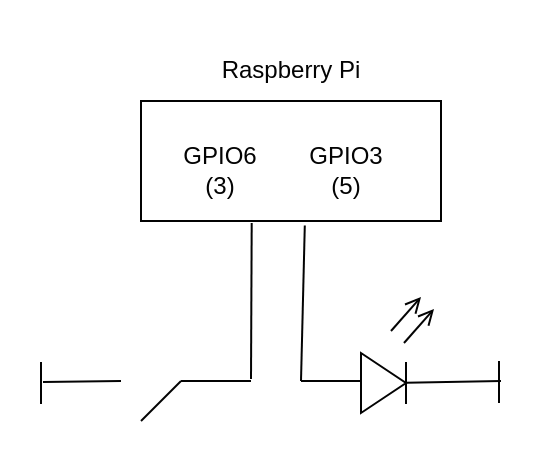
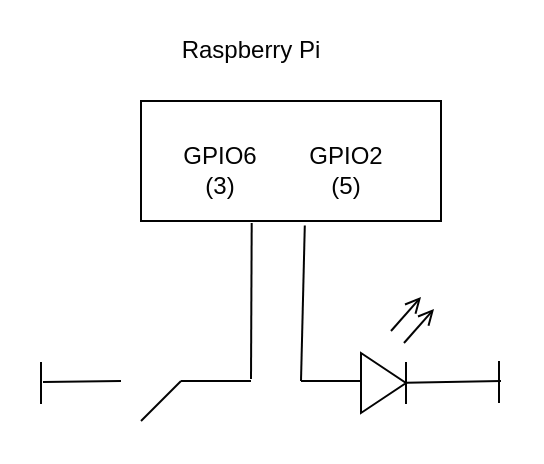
- <mxCell id="18" value="&lt;font color=&quot;#030303&quot;&gt;Raspberry Pi&lt;/font&gt;" style="text;html=1;align=center;verticalAlign=middle;resizable=0;points=[];autosize=1;strokeColor=none;fillColor=none;" vertex="1" parent="1"><mxGeometry x="100" y="20" width="90" height="30" as="geometry" /></mxCell>
+ <mxCell id="18" value="&lt;font color=&quot;#030303&quot;&gt;Raspberry Pi&lt;/font&gt;" style="text;html=1;align=center;verticalAlign=middle;resizable=0;points=[];autosize=1;strokeColor=none;fillColor=none;" vertex="1" parent="1"><mxGeometry x="80" y="10" width="90" height="30" as="geometry" /></mxCell>
- <mxCell id="17" value="&lt;font color=&quot;#030303&quot;&gt;GPIO3&lt;br&gt;(5)&lt;/font&gt;" style="text;html=1;strokeColor=none;fillColor=none;align=center;verticalAlign=middle;whiteSpace=wrap;rounded=0;" vertex="1" parent="1"><mxGeometry x="142.5" y="70" width="60" height="30" as="geometry" /></mxCell>
+ <mxCell id="17" value="&lt;font color=&quot;#030303&quot;&gt;GPIO2&lt;br&gt;(5)&lt;/font&gt;" style="text;html=1;strokeColor=none;fillColor=none;align=center;verticalAlign=middle;whiteSpace=wrap;rounded=0;" vertex="1" parent="1"><mxGeometry x="142.5" y="70" width="60" height="30" as="geometry" /></mxCell>
